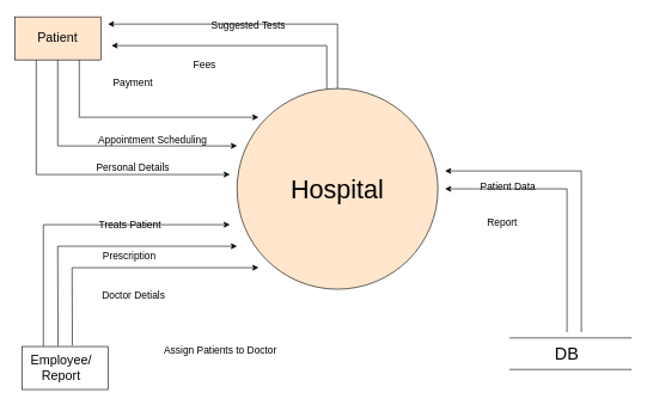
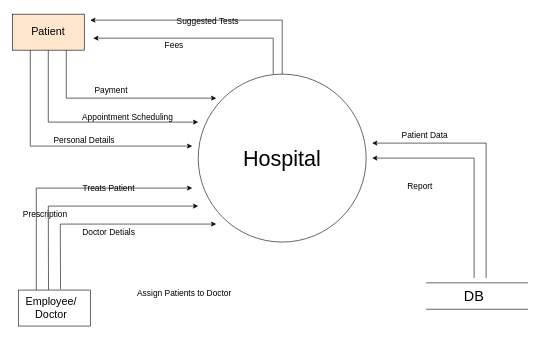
- <mxCell id="25" value="&lt;font style=&quot;font-size: 14px;&quot;&gt;Fees&lt;/font&gt;" style="text;html=1;align=center;verticalAlign=middle;whiteSpace=wrap;rounded=0;" parent="1" vertex="1"><mxGeometry x="255" y="75" width="60" height="30" as="geometry" /></mxCell>
+ <mxCell id="25" value="&lt;font style=&quot;font-size: 14px;&quot;&gt;Fees&lt;/font&gt;" style="text;html=1;align=center;verticalAlign=middle;whiteSpace=wrap;rounded=0;" parent="1" vertex="1"><mxGeometry x="260" y="60" width="60" height="30" as="geometry" /></mxCell>
- <mxCell id="13" value="&lt;font style=&quot;font-size: 14px;&quot;&gt;Payment&lt;/font&gt;" style="text;html=1;align=center;verticalAlign=middle;whiteSpace=wrap;rounded=0;" parent="1" vertex="1"><mxGeometry x="155" y="100" width="60" height="30" as="geometry" /></mxCell>
+ <mxCell id="13" value="&lt;font style=&quot;font-size: 14px;&quot;&gt;Payment&lt;/font&gt;" style="text;html=1;align=center;verticalAlign=middle;whiteSpace=wrap;rounded=0;" parent="1" vertex="1"><mxGeometry x="155" y="135" width="60" height="30" as="geometry" /></mxCell>
- <mxCell id="7" value="&lt;font style=&quot;font-size: 14px;&quot;&gt;Personal Details&lt;/font&gt;" style="text;html=1;align=center;verticalAlign=middle;whiteSpace=wrap;rounded=0;" parent="1" vertex="1"><mxGeometry x="100" y="218" width="170" height="30" as="geometry" /></mxCell>
+ <mxCell id="7" value="&lt;font style=&quot;font-size: 14px;&quot;&gt;Personal Details&lt;/font&gt;" style="text;html=1;align=center;verticalAlign=middle;whiteSpace=wrap;rounded=0;" parent="1" vertex="1"><mxGeometry x="55" y="218" width="170" height="30" as="geometry" /></mxCell>
- <mxCell id="11" value="&lt;font style=&quot;font-size: 14px;&quot;&gt;&lt;font style=&quot;&quot;&gt;Patient&lt;/font&gt;&lt;font style=&quot;&quot;&gt; &lt;/font&gt;&lt;font style=&quot;&quot;&gt;Data&lt;/font&gt;&lt;/font&gt;" style="text;html=1;align=center;verticalAlign=middle;whiteSpace=wrap;rounded=0;" parent="1" vertex="1"><mxGeometry x="638" y="245" width="140" height="30" as="geometry" /></mxCell>
+ <mxCell id="11" value="&lt;font style=&quot;font-size: 14px;&quot;&gt;&lt;font style=&quot;&quot;&gt;Patient&lt;/font&gt;&lt;font style=&quot;&quot;&gt; &lt;/font&gt;&lt;font style=&quot;&quot;&gt;Data&lt;/font&gt;&lt;/font&gt;" style="text;html=1;align=center;verticalAlign=middle;whiteSpace=wrap;rounded=0;" parent="1" vertex="1"><mxGeometry x="638" y="210" width="140" height="30" as="geometry" /></mxCell>
- <mxCell id="2" value="&lt;font style=&quot;font-size: 36px;&quot;&gt;Hospital&lt;/font&gt;" style="ellipse;whiteSpace=wrap;html=1;aspect=fixed;fillColor=#ffe6cc;" parent="1" vertex="1"><mxGeometry x="330" y="123" width="280" height="280" as="geometry" /></mxCell>
+ <mxCell id="2" value="&lt;font style=&quot;font-size: 36px;&quot;&gt;Hospital&lt;/font&gt;" style="ellipse;whiteSpace=wrap;html=1;aspect=fixed;" parent="1" vertex="1"><mxGeometry x="330" y="123" width="280" height="280" as="geometry" /></mxCell>
- <mxCell id="17" value="&lt;font style=&quot;font-size: 14px;&quot;&gt;Prescription&lt;/font&gt;" style="text;html=1;align=center;verticalAlign=middle;whiteSpace=wrap;rounded=0;" parent="1" vertex="1"><mxGeometry x="150" y="341" width="60" height="30" as="geometry" /></mxCell>
+ <mxCell id="17" value="&lt;font style=&quot;font-size: 14px;&quot;&gt;Prescription&lt;/font&gt;" style="text;html=1;align=center;verticalAlign=middle;whiteSpace=wrap;rounded=0;" parent="1" vertex="1"><mxGeometry x="45" y="341" width="60" height="30" as="geometry" /></mxCell>
- <mxCell id="21" value="&lt;font style=&quot;font-size: 14px;&quot;&gt;Doctor Detials&lt;/font&gt;" style="text;html=1;align=center;verticalAlign=middle;whiteSpace=wrap;rounded=0;" parent="1" vertex="1"><mxGeometry x="131" y="396" width="110" height="30" as="geometry" /></mxCell>
+ <mxCell id="21" value="&lt;font style=&quot;font-size: 14px;&quot;&gt;Doctor Detials&lt;/font&gt;" style="text;html=1;align=center;verticalAlign=middle;whiteSpace=wrap;rounded=0;" parent="1" vertex="1"><mxGeometry x="126" y="371" width="110" height="30" as="geometry" /></mxCell>
- <mxCell id="15" value="&lt;font style=&quot;font-size: 18px;&quot;&gt;Employee/&lt;br&gt;Report&lt;/font&gt;" style="text;html=1;align=center;verticalAlign=middle;whiteSpace=wrap;rounded=0;" parent="1" vertex="1"><mxGeometry x="20" y="498" width="130" height="30" as="geometry" /></mxCell>
+ <mxCell id="15" value="&lt;font style=&quot;font-size: 18px;&quot;&gt;Employee/&lt;br&gt;Doctor&lt;/font&gt;" style="text;html=1;align=center;verticalAlign=middle;whiteSpace=wrap;rounded=0;" parent="1" vertex="1"><mxGeometry x="20" y="498" width="130" height="30" as="geometry" /></mxCell>
